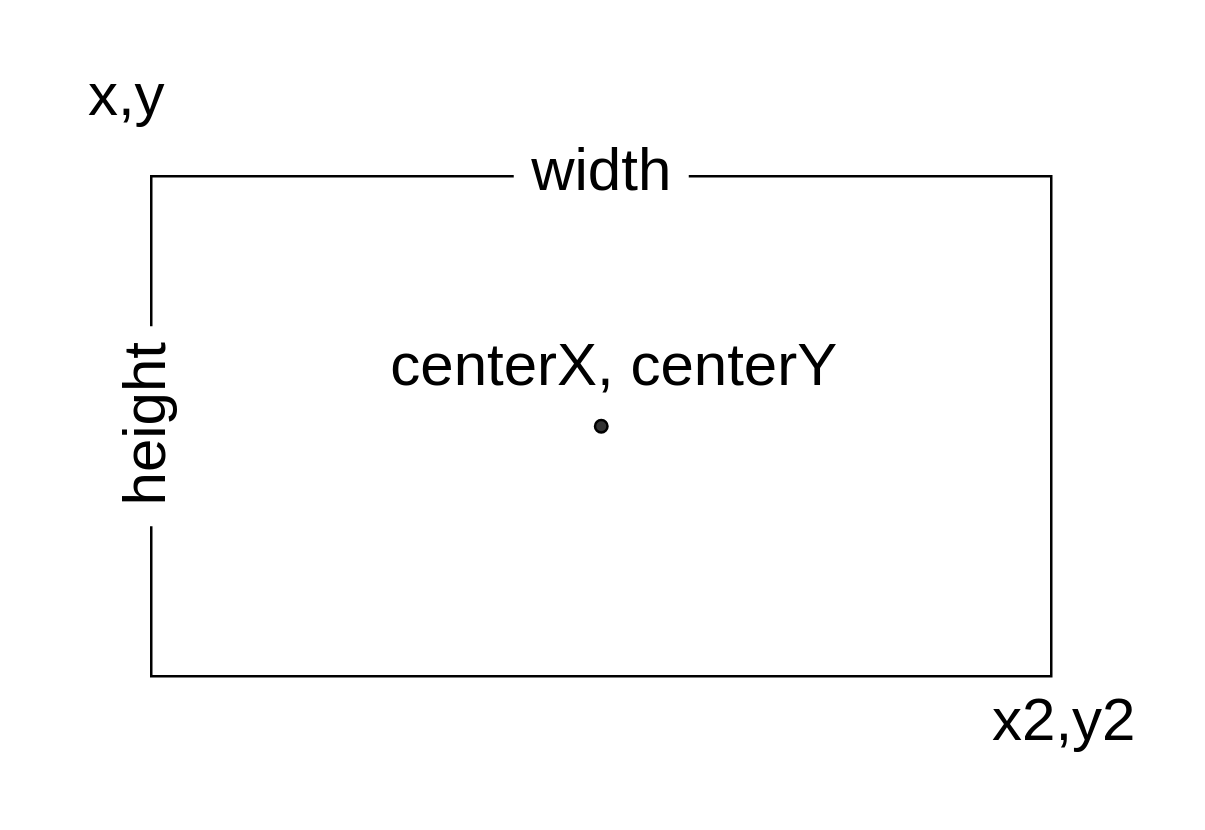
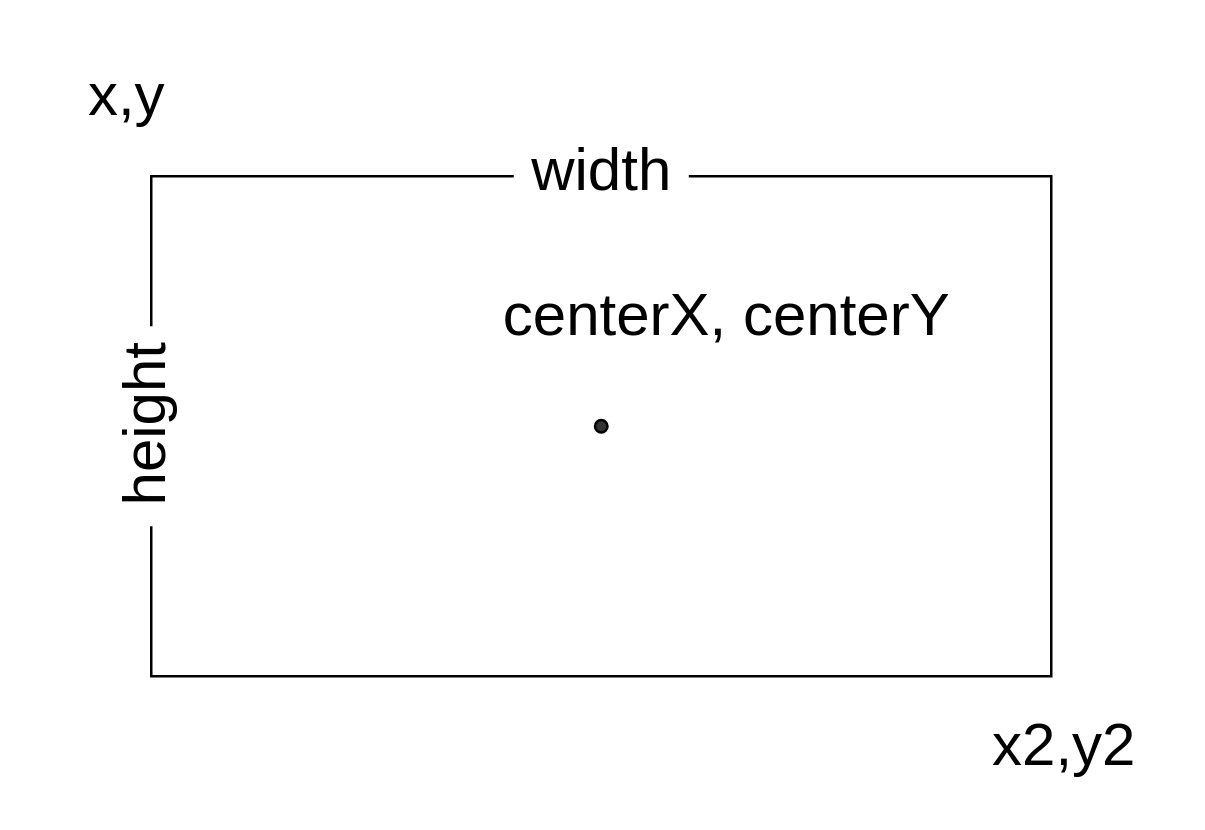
- <mxCell id="5" value="centerX, centerY" style="text;html=1;resizable=0;autosize=1;align=center;verticalAlign=middle;points=[];fillColor=none;strokeColor=none;rounded=0;fontSize=24;spacingBottom=4;" parent="1" vertex="1"><mxGeometry x="150" y="127.5" width="190" height="40" as="geometry" /></mxCell>
+ <mxCell id="5" value="centerX, centerY" style="text;html=1;resizable=0;autosize=1;align=center;verticalAlign=middle;points=[];fillColor=none;strokeColor=none;rounded=0;fontSize=24;spacingBottom=4;" parent="1" vertex="1"><mxGeometry x="195" y="107.5" width="190" height="40" as="geometry" /></mxCell>
- <mxCell id="6" value="x2,y2" style="text;html=1;resizable=0;autosize=1;align=center;verticalAlign=middle;points=[];fillColor=none;strokeColor=none;rounded=0;fontSize=24;spacingBottom=4;" parent="1" vertex="1"><mxGeometry x="390" y="270" width="70" height="40" as="geometry" /></mxCell>
+ <mxCell id="6" value="x2,y2" style="text;html=1;resizable=0;autosize=1;align=center;verticalAlign=middle;points=[];fillColor=none;strokeColor=none;rounded=0;fontSize=24;spacingBottom=4;" parent="1" vertex="1"><mxGeometry x="390" y="280" width="70" height="40" as="geometry" /></mxCell>
